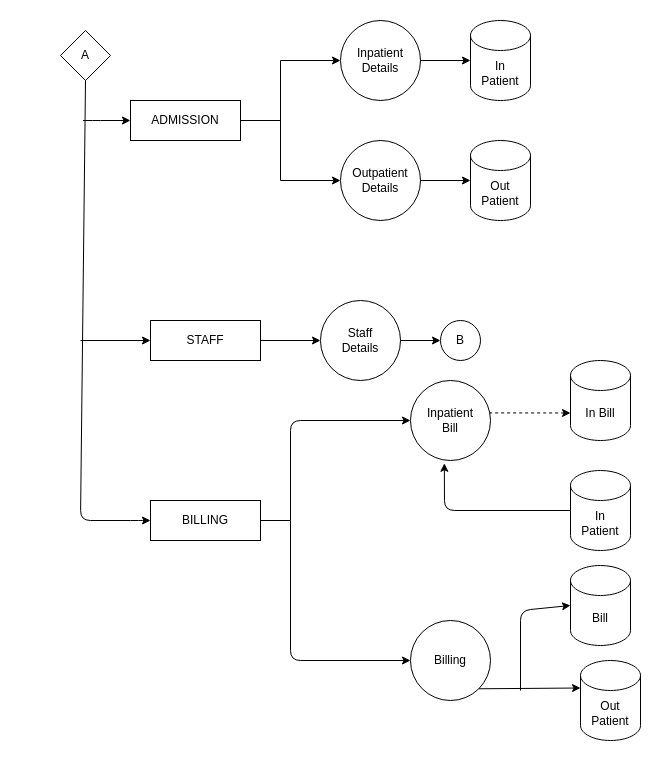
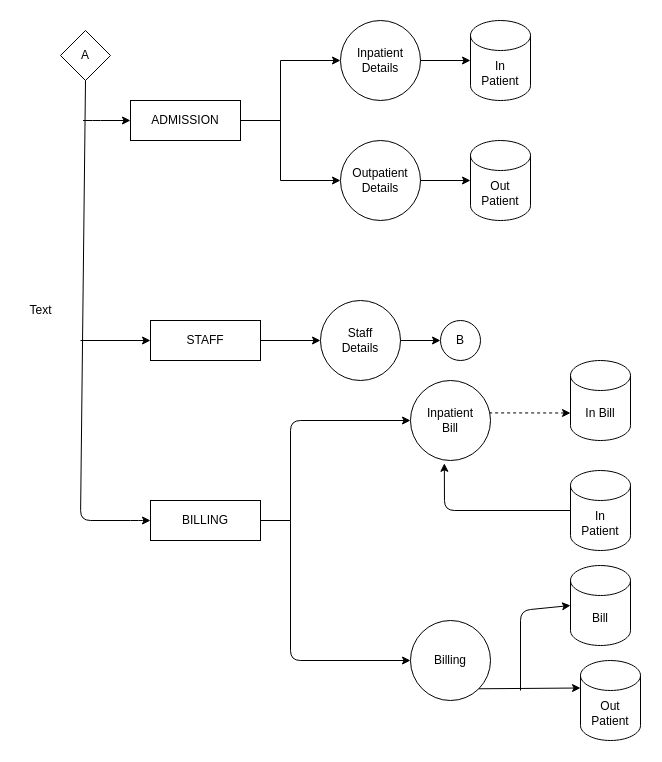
+ <mxCell id="36" value="Text" style="text;html=1;align=center;verticalAlign=middle;resizable=0;points=[];autosize=1;strokeColor=none;" vertex="1" parent="1"><mxGeometry x="20" y="300" width="40" height="20" as="geometry" /></mxCell>
